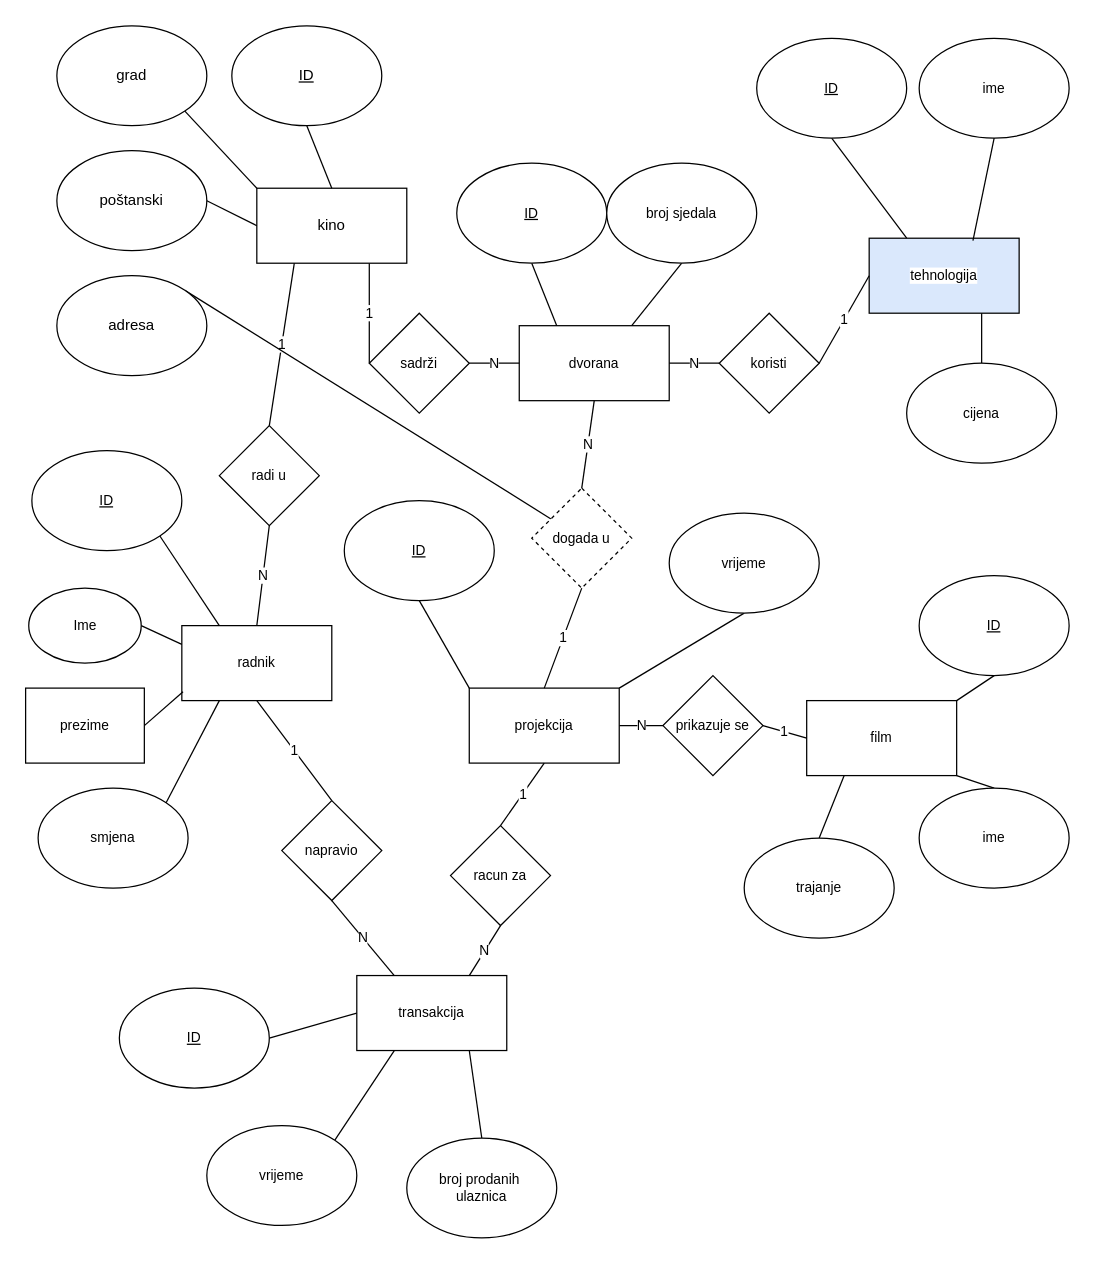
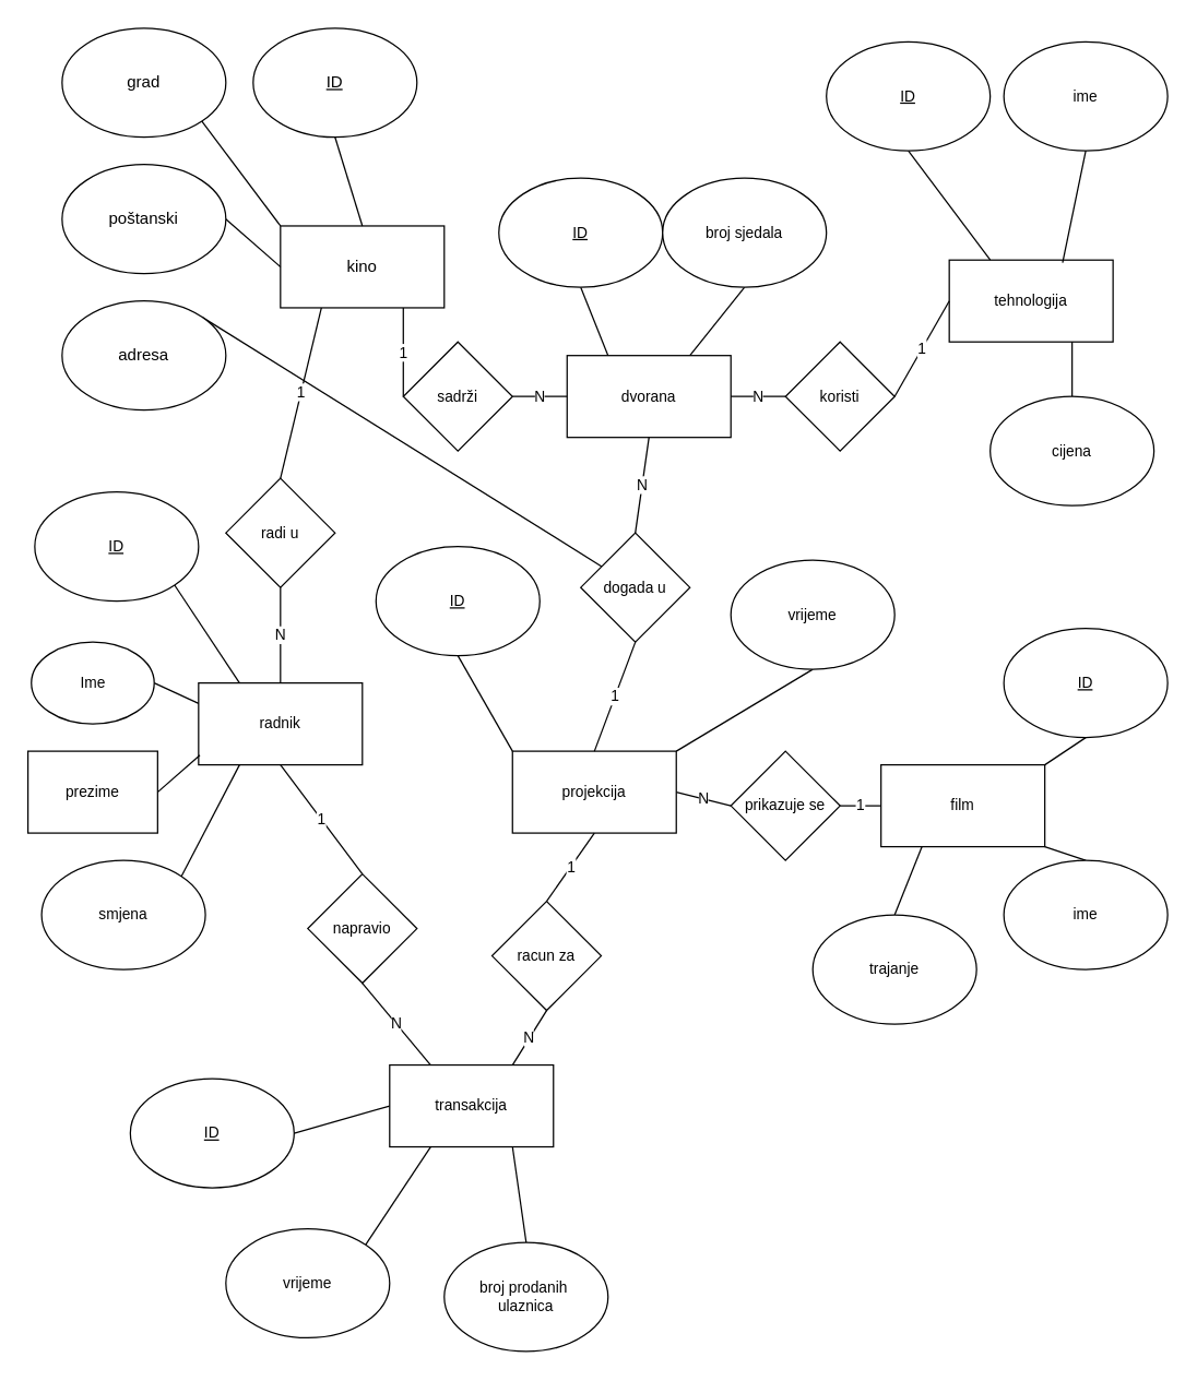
- <mxCell id="4" value="kino" style="rounded=0;whiteSpace=wrap;html=1;" vertex="1" parent="1"><mxGeometry x="205" y="150" width="120" height="60" as="geometry" /></mxCell>
+ <mxCell id="4" value="kino" style="rounded=0;whiteSpace=wrap;html=1;" vertex="1" parent="1"><mxGeometry x="205" y="165" width="120" height="60" as="geometry" /></mxCell>
- <mxCell id="20" value="tehnologija" style="rounded=0;whiteSpace=wrap;html=1;fontFamily=Helvetica;fontSize=11;fontColor=default;labelBackgroundColor=default;fillColor=#dae8fc;" vertex="1" parent="1"><mxGeometry x="695" y="190" width="120" height="60" as="geometry" /></mxCell>
+ <mxCell id="20" value="tehnologija" style="rounded=0;whiteSpace=wrap;html=1;fontFamily=Helvetica;fontSize=11;fontColor=default;labelBackgroundColor=default;" vertex="1" parent="1"><mxGeometry x="695" y="190" width="120" height="60" as="geometry" /></mxCell>
- <mxCell id="34" value="radi u" style="rhombus;whiteSpace=wrap;html=1;fontFamily=Helvetica;fontSize=11;fontColor=default;labelBackgroundColor=default;" vertex="1" parent="1"><mxGeometry x="175" y="340" width="80" height="80" as="geometry" /></mxCell>
+ <mxCell id="34" value="radi u" style="rhombus;whiteSpace=wrap;html=1;fontFamily=Helvetica;fontSize=11;fontColor=default;labelBackgroundColor=default;" vertex="1" parent="1"><mxGeometry x="165" y="350" width="80" height="80" as="geometry" /></mxCell>
- <mxCell id="49" value="dogada u" style="rhombus;whiteSpace=wrap;html=1;fontFamily=Helvetica;fontSize=11;fontColor=default;labelBackgroundColor=default;dashed=1;" vertex="1" parent="1"><mxGeometry x="425" y="390" width="80" height="80" as="geometry" /></mxCell>
+ <mxCell id="49" value="dogada u" style="rhombus;whiteSpace=wrap;html=1;fontFamily=Helvetica;fontSize=11;fontColor=default;labelBackgroundColor=default;" vertex="1" parent="1"><mxGeometry x="425" y="390" width="80" height="80" as="geometry" /></mxCell>
- <mxCell id="58" value="prikazuje se" style="rhombus;whiteSpace=wrap;html=1;fontFamily=Helvetica;fontSize=11;fontColor=default;labelBackgroundColor=default;" vertex="1" parent="1"><mxGeometry x="530" y="540" width="80" height="80" as="geometry" /></mxCell>
+ <mxCell id="58" value="prikazuje se" style="rhombus;whiteSpace=wrap;html=1;fontFamily=Helvetica;fontSize=11;fontColor=default;labelBackgroundColor=default;" vertex="1" parent="1"><mxGeometry x="535" y="550" width="80" height="80" as="geometry" /></mxCell>
